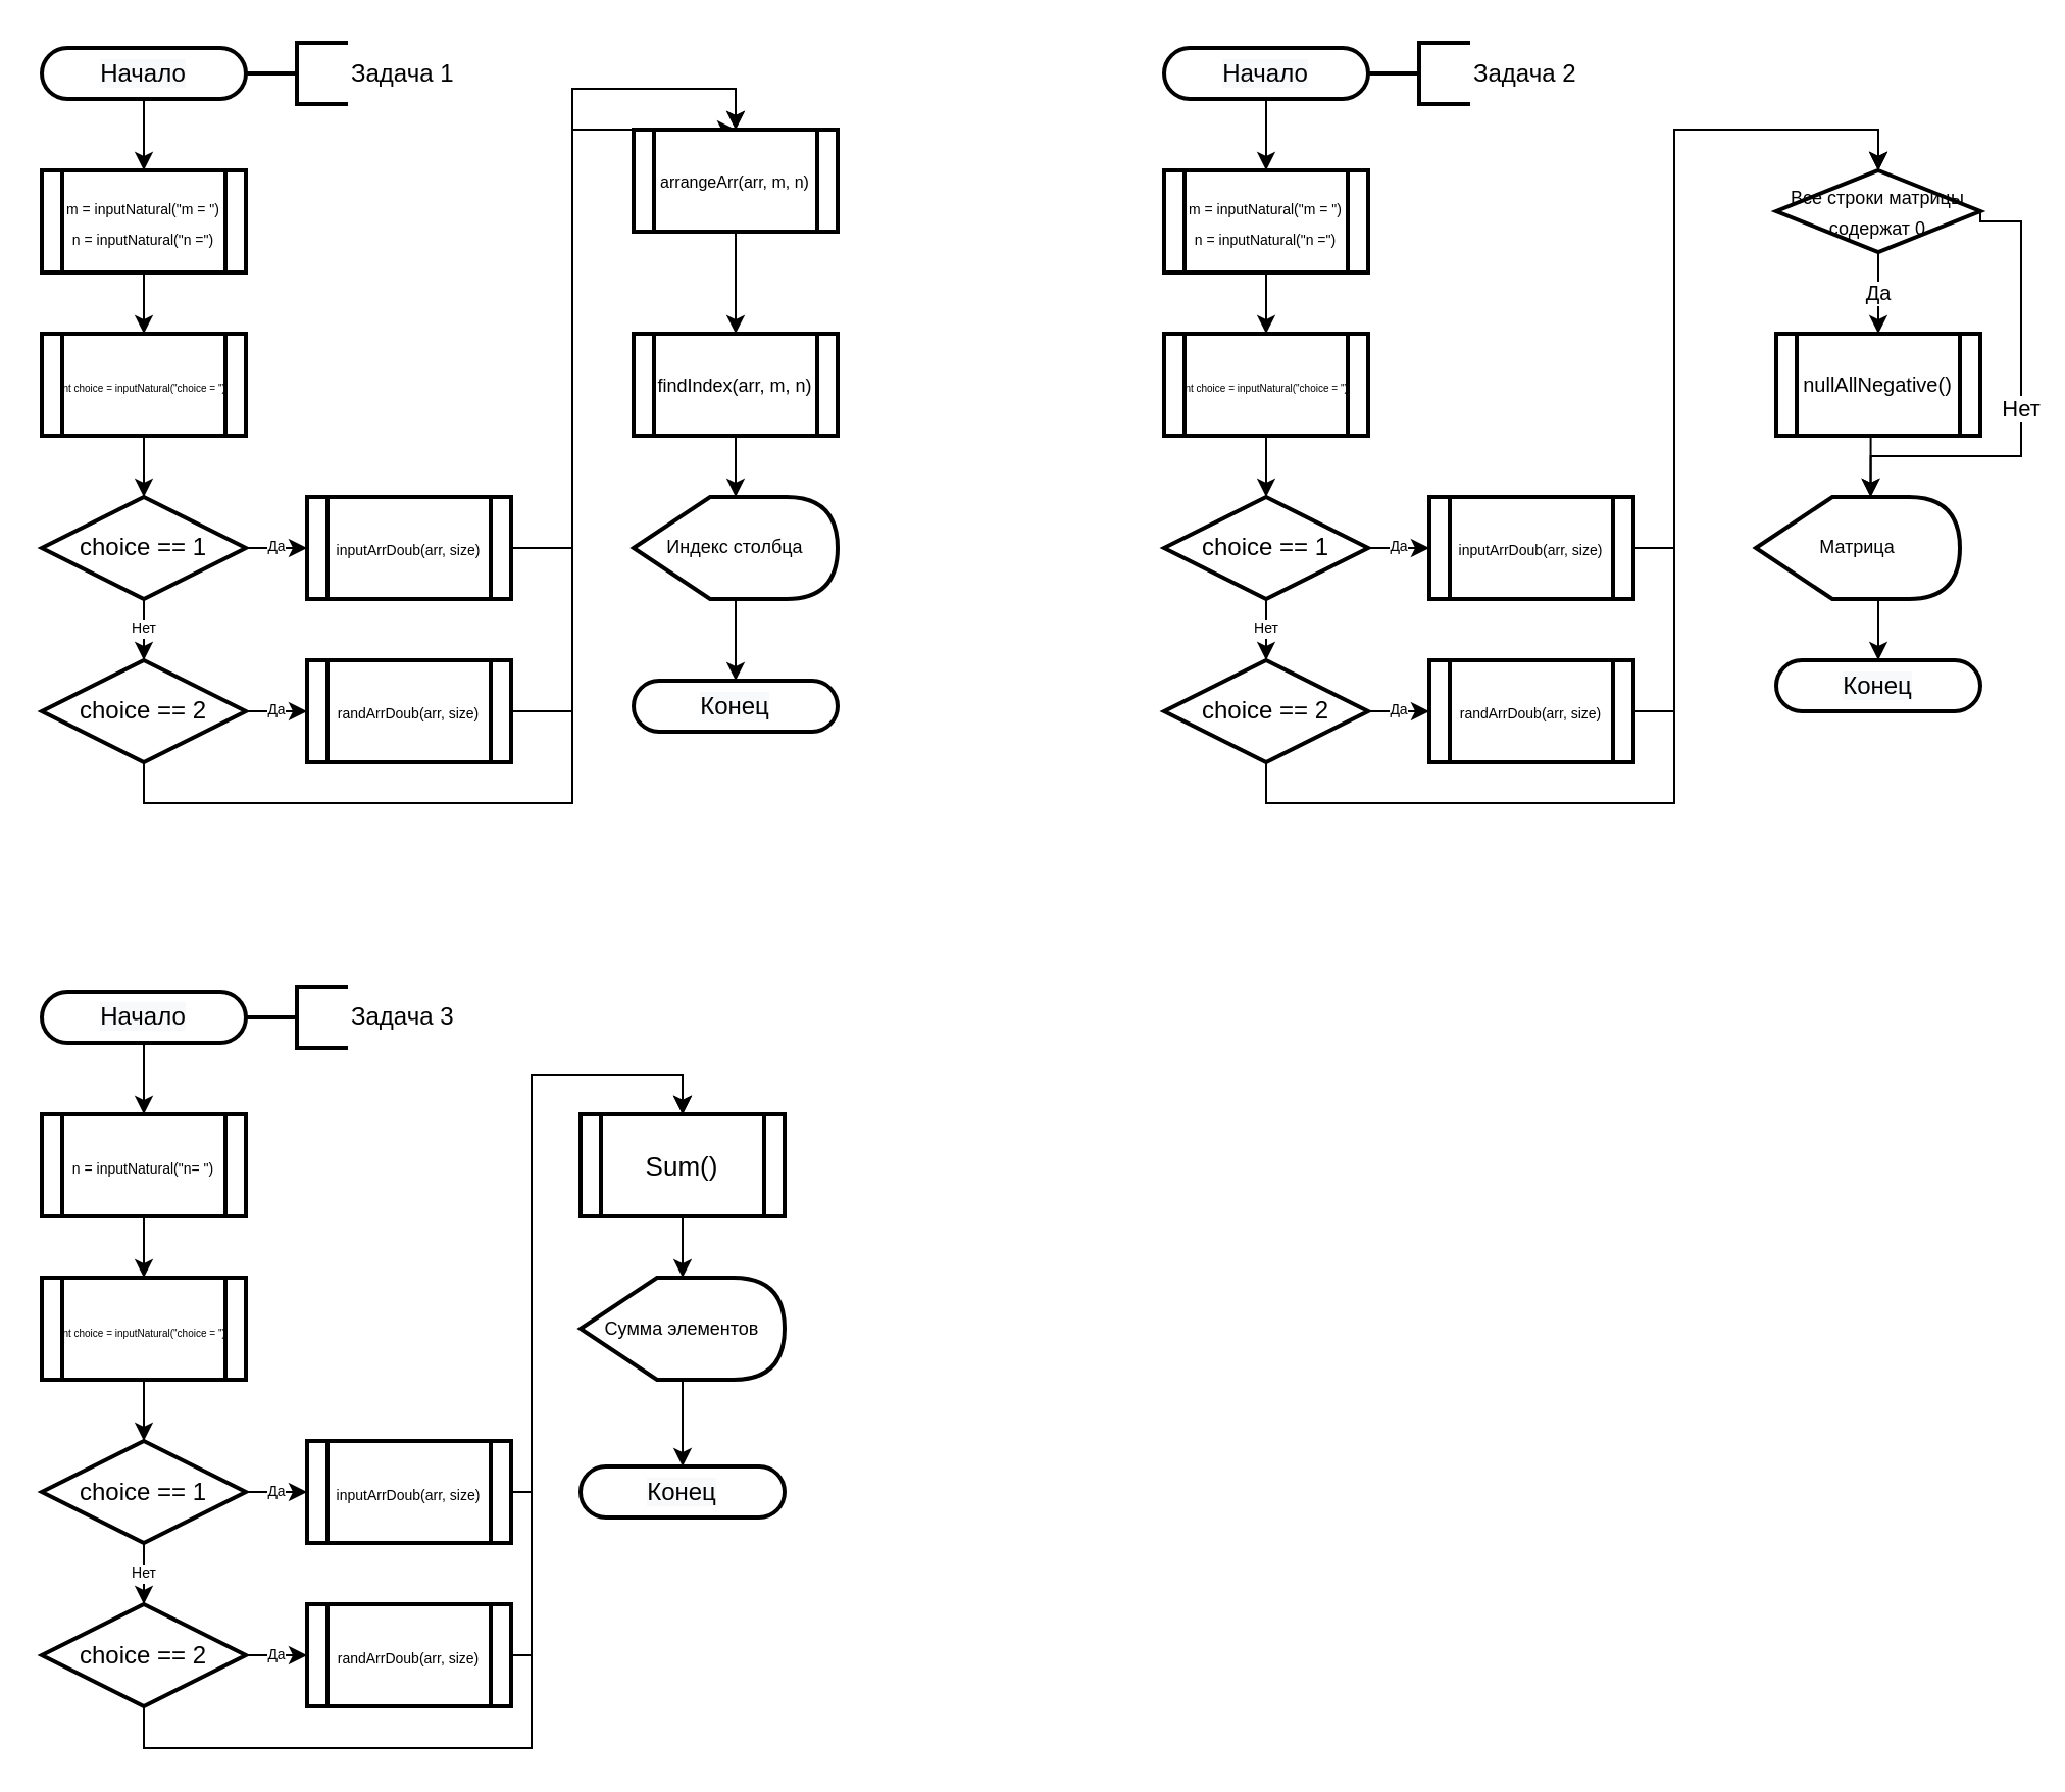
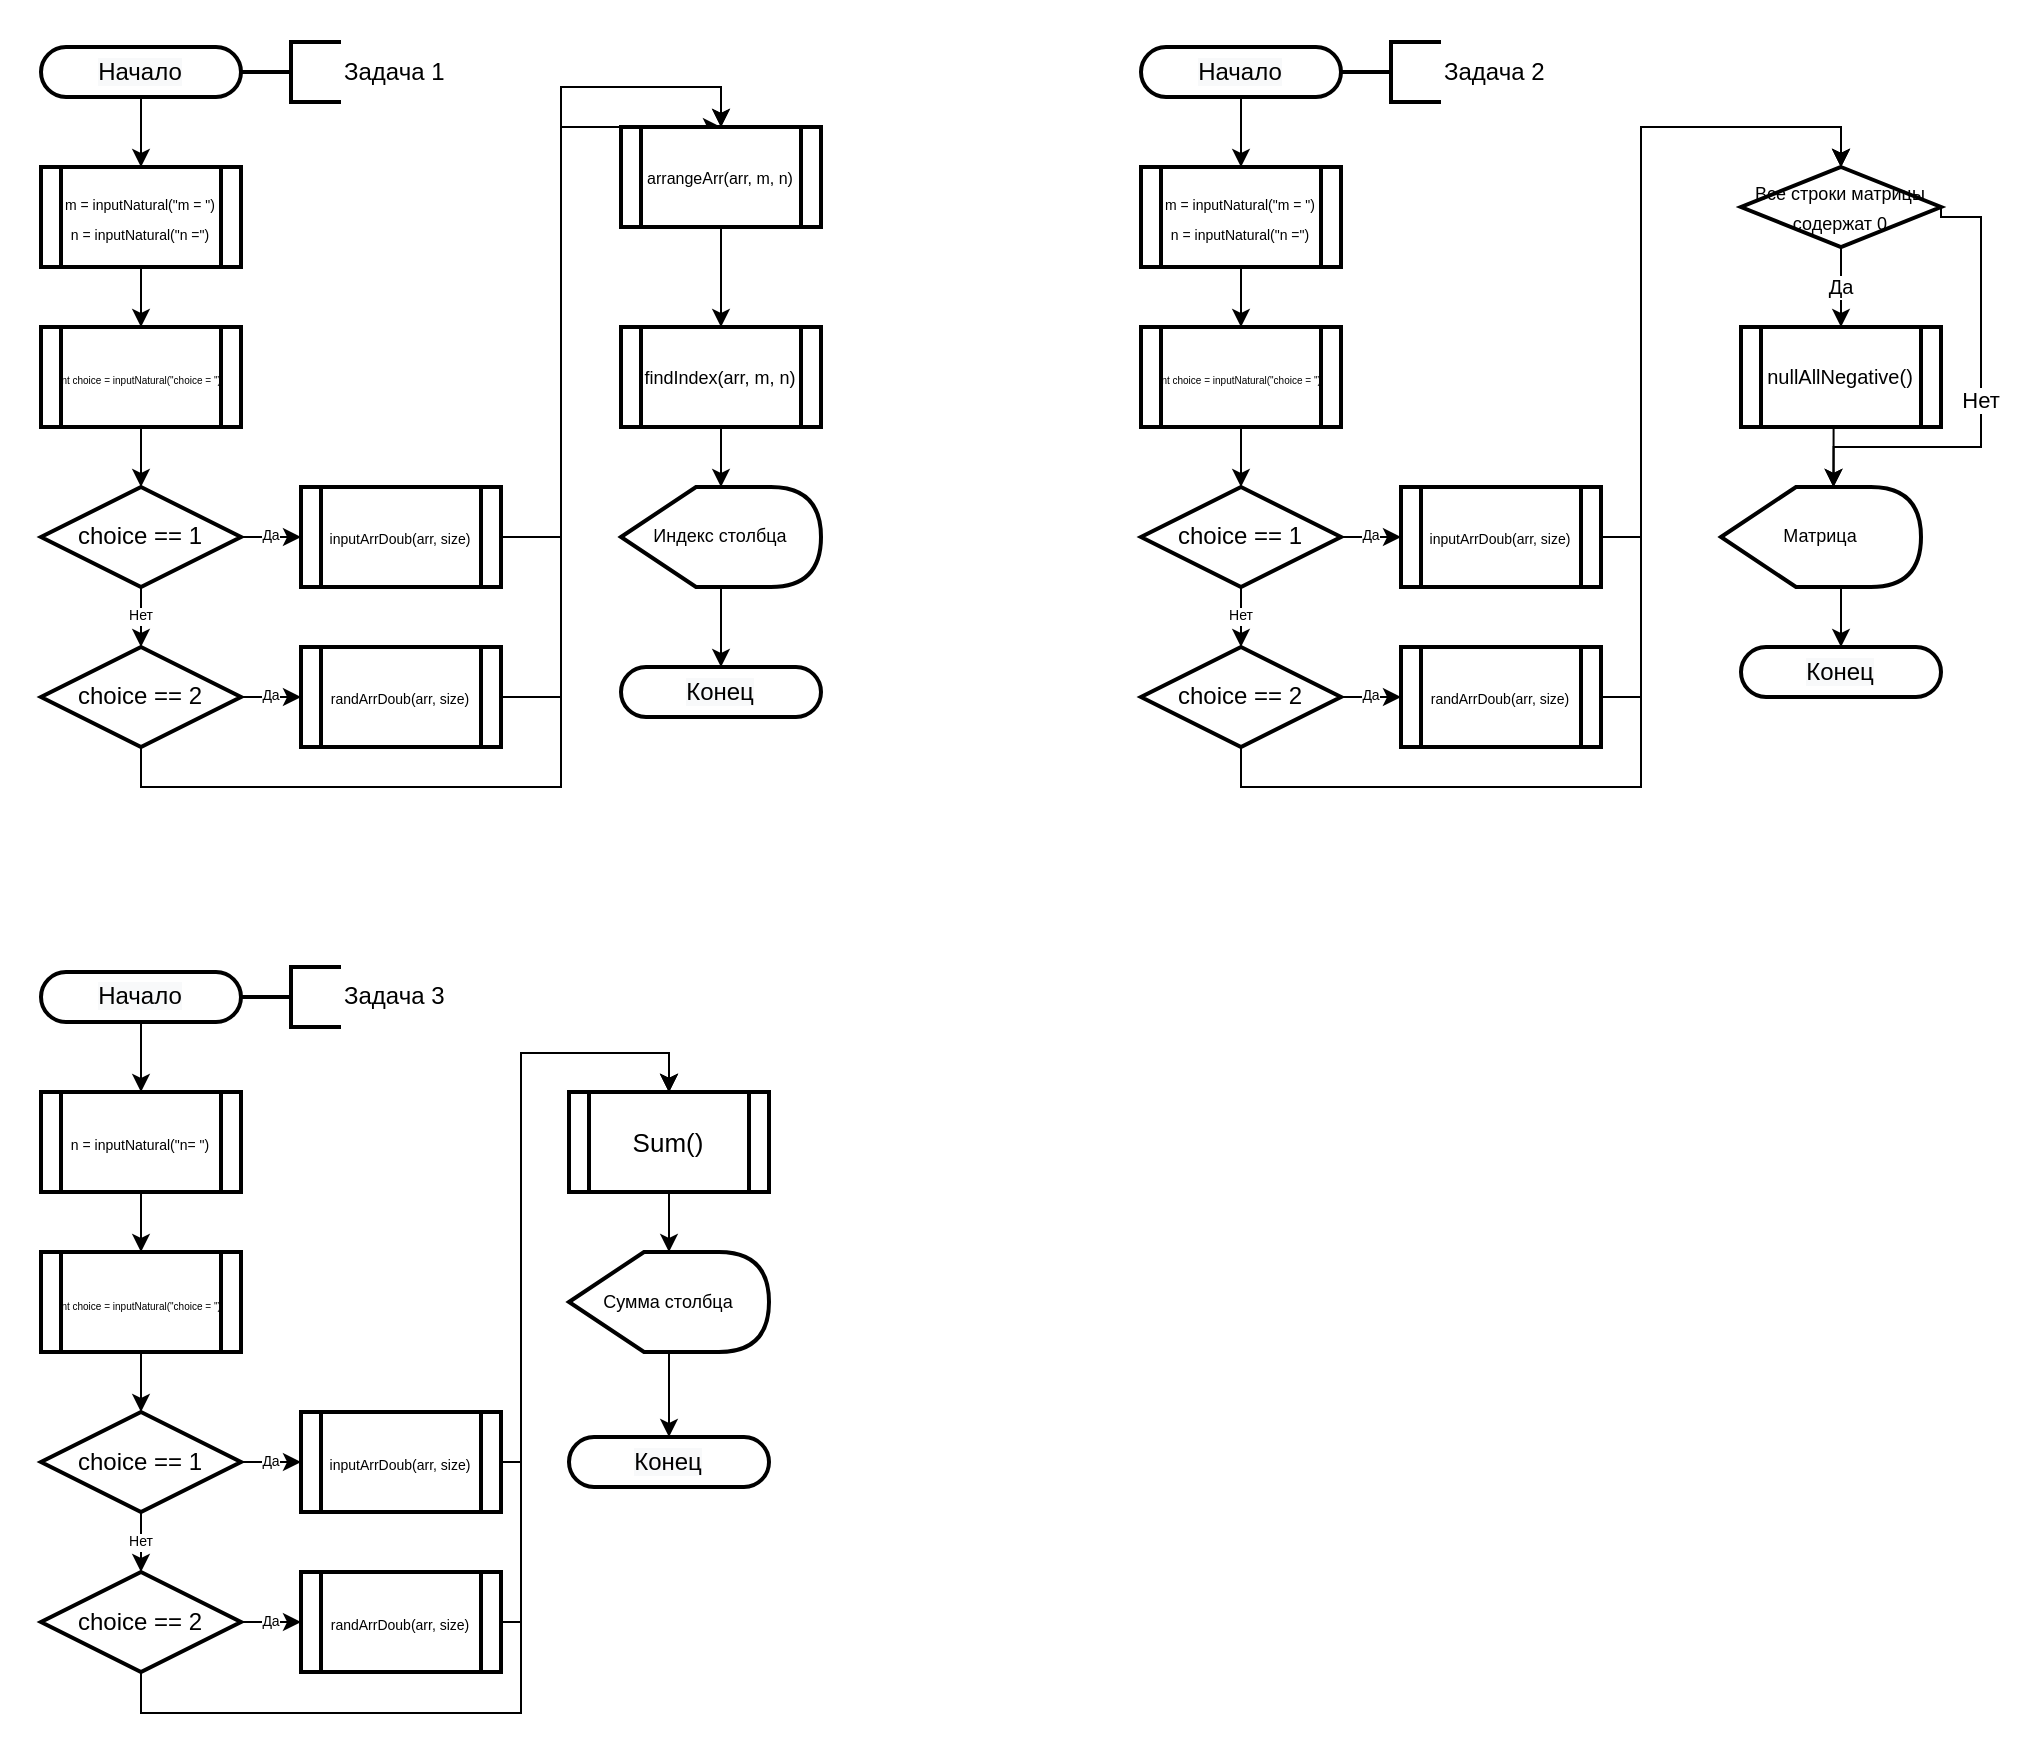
- <mxCell id="77" value="&lt;font style=&quot;font-size: 9px;&quot;&gt;Сумма элементов&lt;/font&gt;" style="shape=display;whiteSpace=wrap;html=1;shadow=0;labelBackgroundColor=none;labelBorderColor=none;comic=0;sketch=0;strokeWidth=2;size=0.375;fontSize=8;" vertex="1" parent="1"><mxGeometry x="284" y="625.5" width="100" height="50" as="geometry" /></mxCell>
+ <mxCell id="77" value="&lt;font style=&quot;font-size: 9px;&quot;&gt;Сумма столбца&lt;/font&gt;" style="shape=display;whiteSpace=wrap;html=1;shadow=0;labelBackgroundColor=none;labelBorderColor=none;comic=0;sketch=0;strokeWidth=2;size=0.375;fontSize=8;" vertex="1" parent="1"><mxGeometry x="284" y="625.5" width="100" height="50" as="geometry" /></mxCell>
